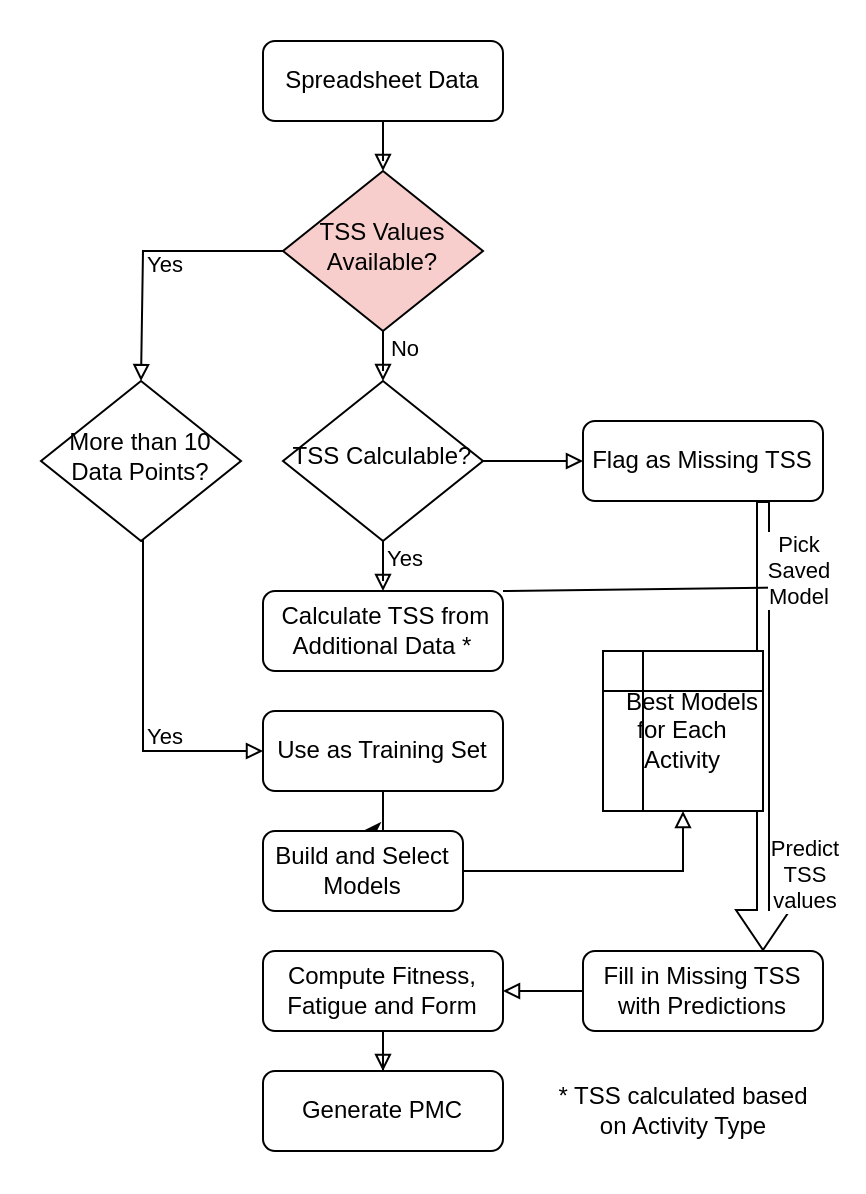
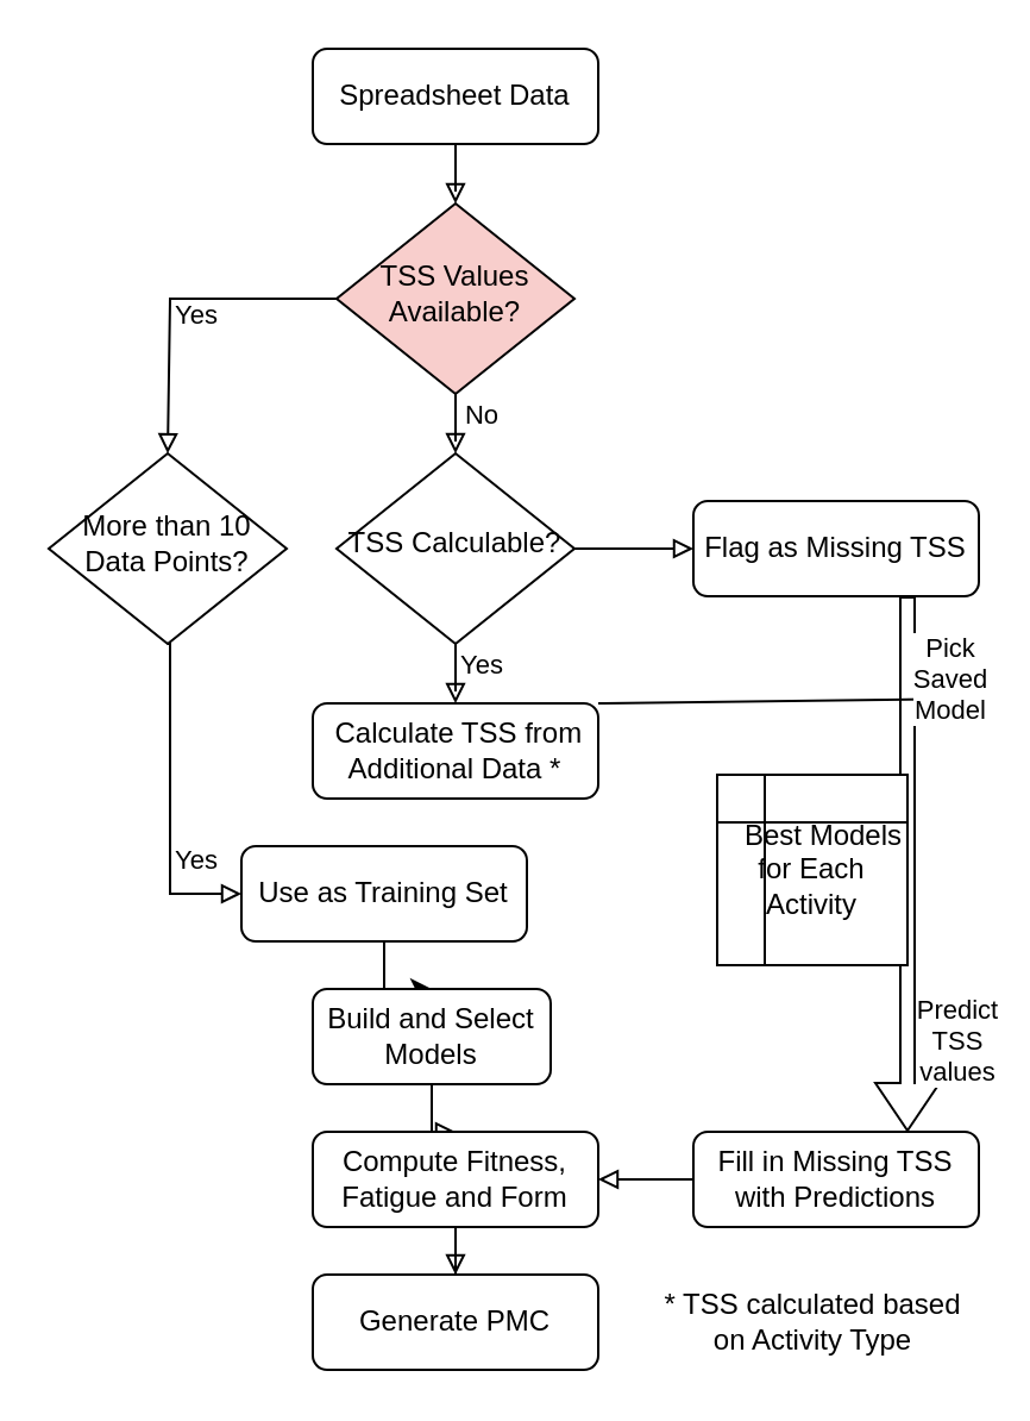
- <mxCell id="14" value="Use as Training Set" style="rounded=1;whiteSpace=wrap;html=1;fontSize=12;glass=0;strokeWidth=1;shadow=0;" parent="1" vertex="1"><mxGeometry x="131" y="355" width="120" height="40" as="geometry" /></mxCell>
+ <mxCell id="14" value="Use as Training Set" style="rounded=1;whiteSpace=wrap;html=1;fontSize=12;glass=0;strokeWidth=1;shadow=0;" parent="1" vertex="1"><mxGeometry x="101" y="355" width="120" height="40" as="geometry" /></mxCell>
- <mxCell id="16" value="" style="edgeStyle=orthogonalEdgeStyle;rounded=0;orthogonalLoop=1;jettySize=auto;html=1;endArrow=block;endFill=0;strokeWidth=1;" parent="1" source="17" target="15" edge="1"><mxGeometry relative="1" as="geometry" /></mxCell>
+ <mxCell id="16" value="" style="edgeStyle=orthogonalEdgeStyle;rounded=0;orthogonalLoop=1;jettySize=auto;html=1;endArrow=block;endFill=0;strokeWidth=1;" parent="1" source="17" target="26" edge="1"><mxGeometry relative="1" as="geometry" /></mxCell>
